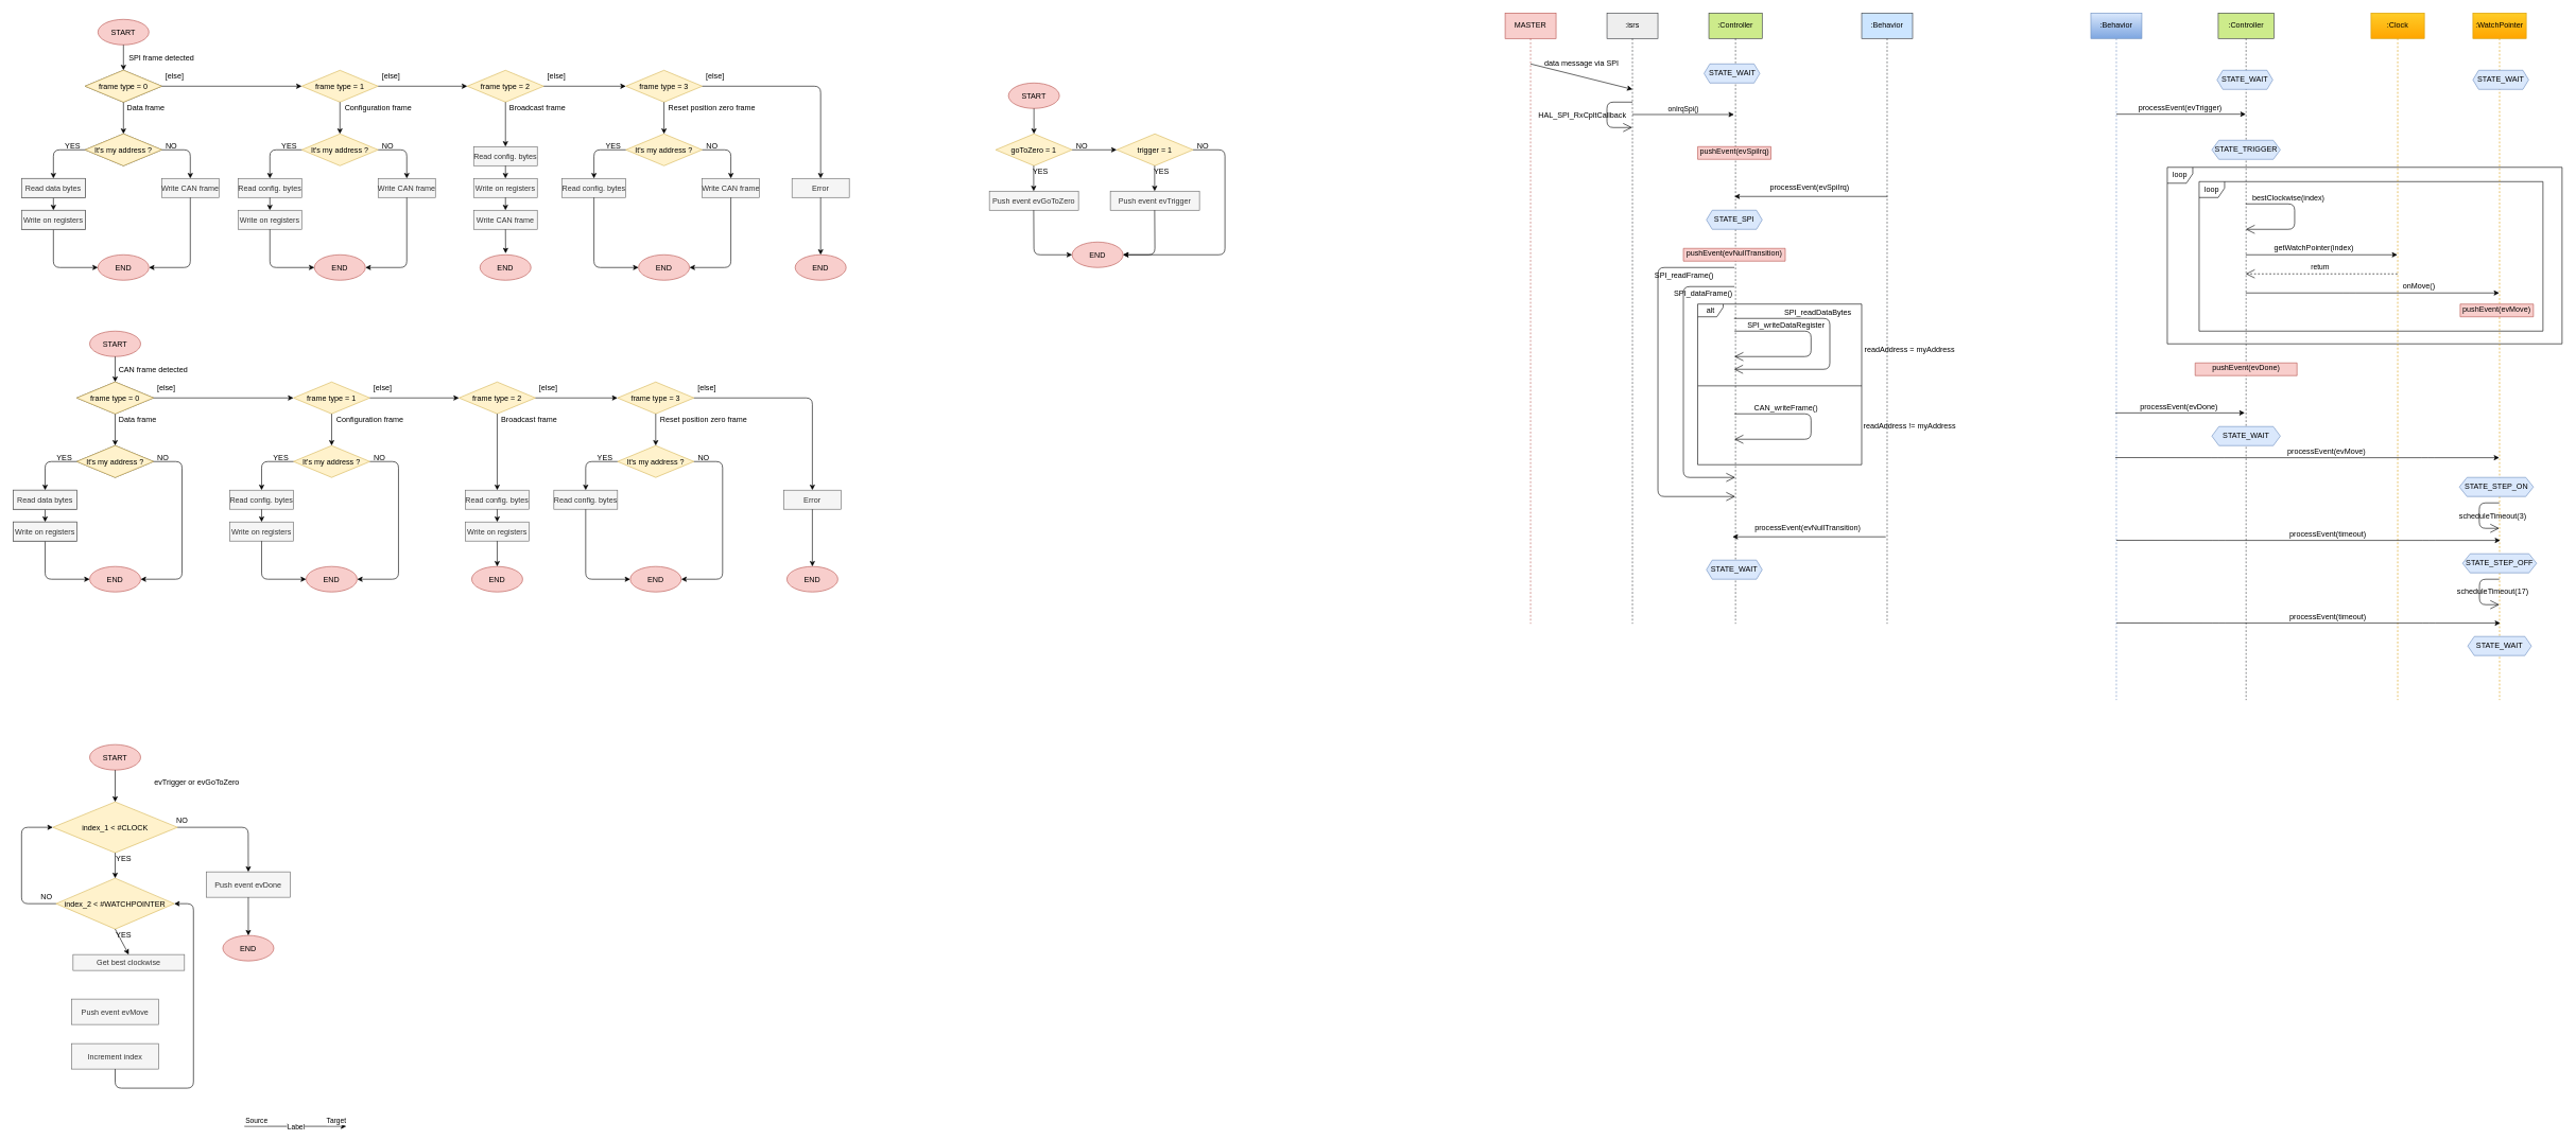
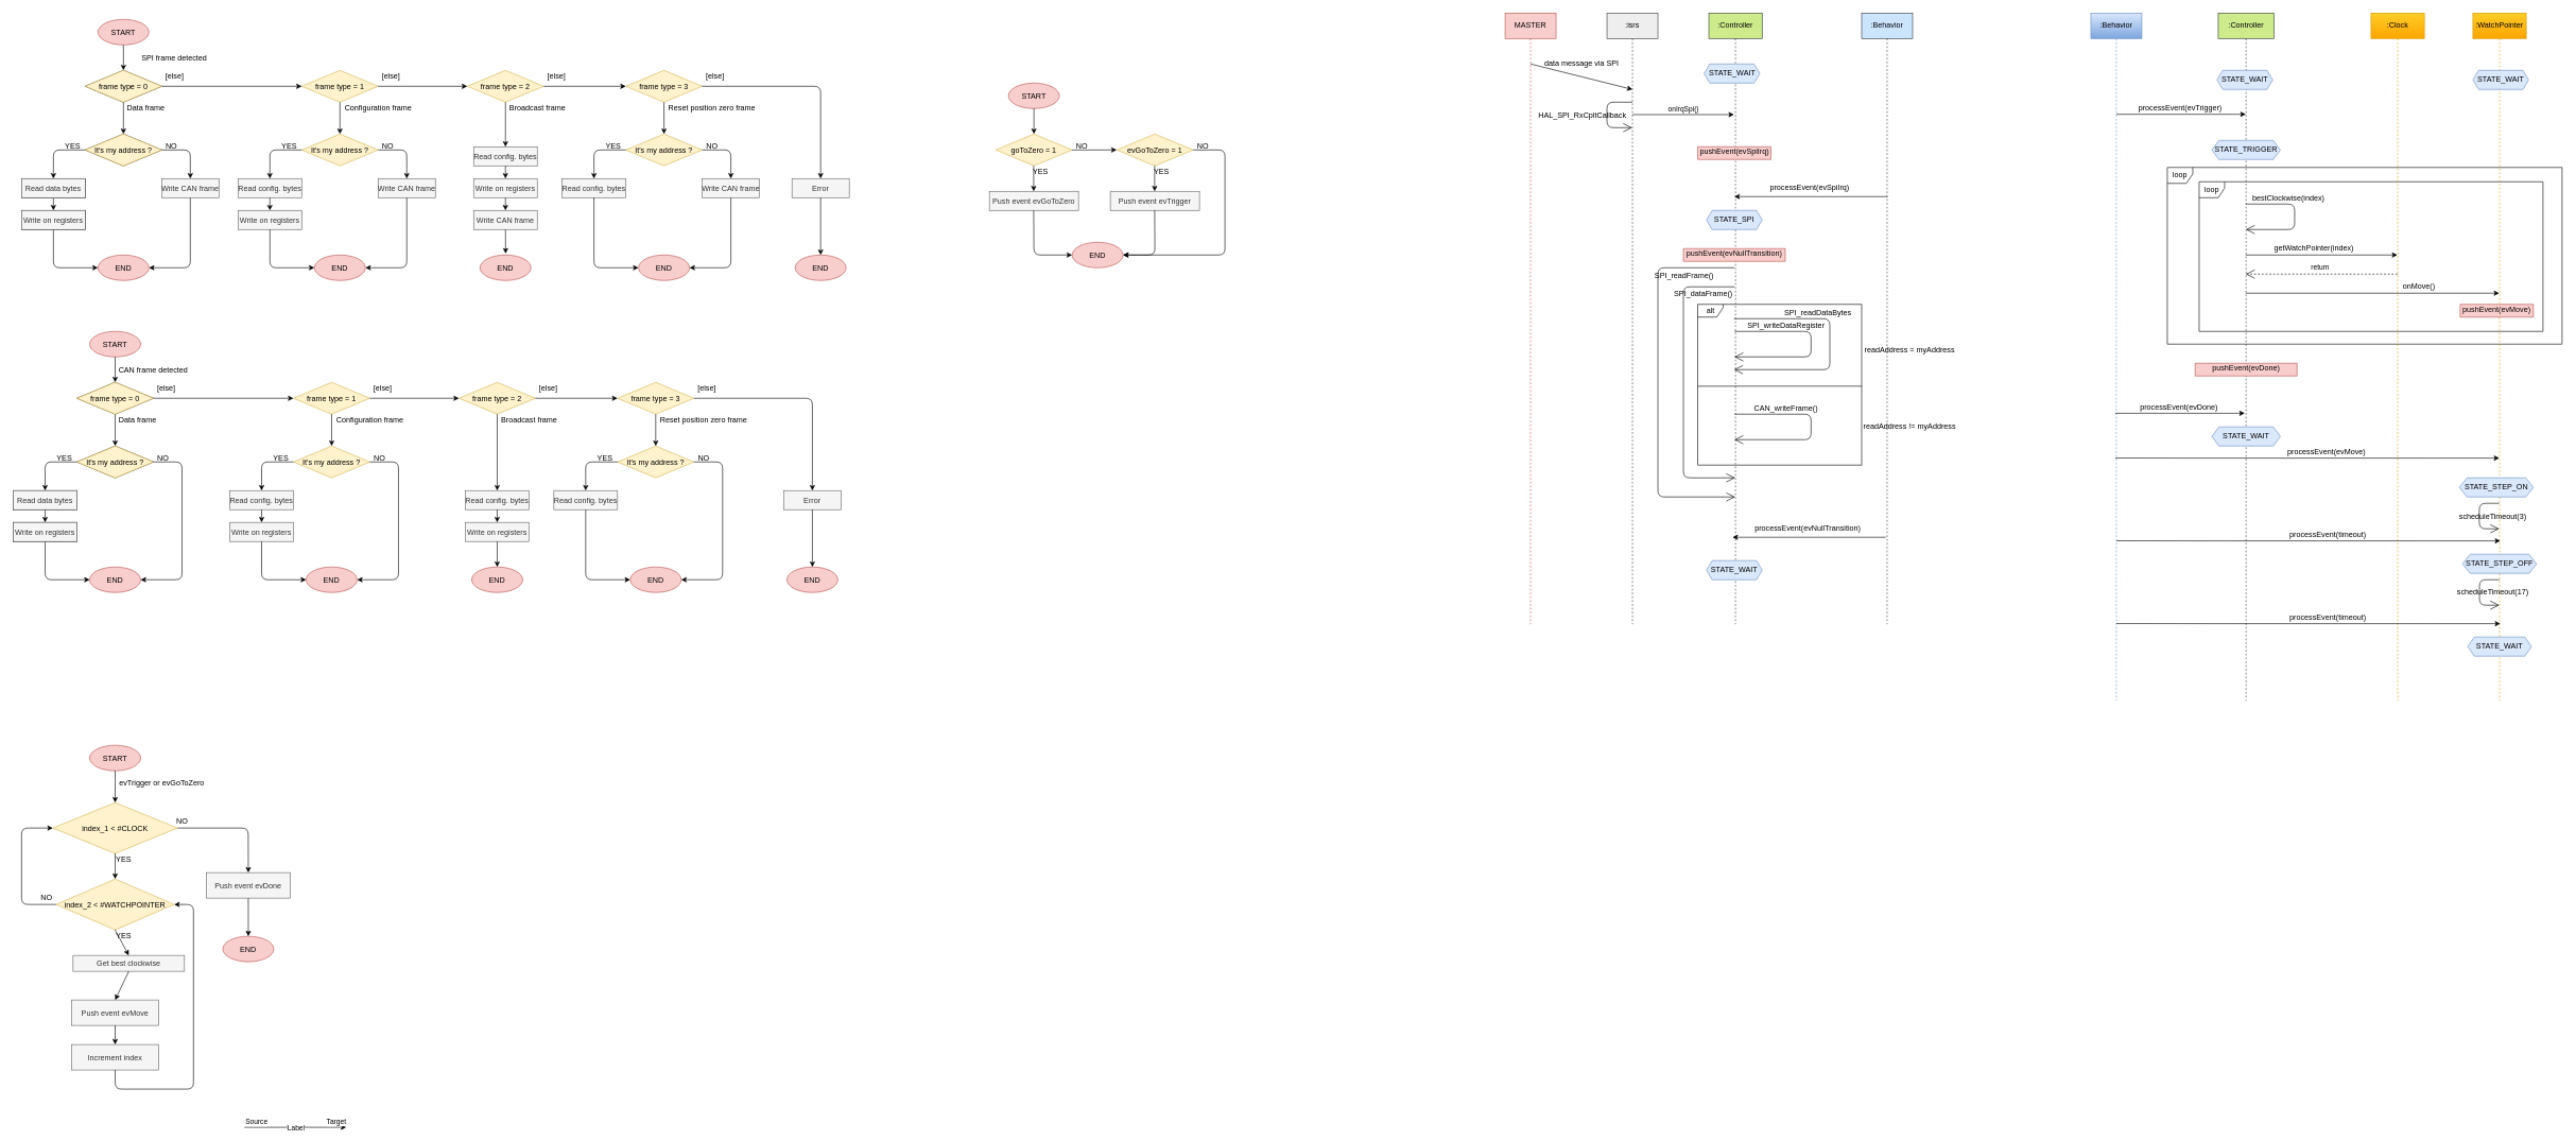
- <mxCell id="7" value="SPI frame detected" style="text;align=center;verticalAlign=middle;resizable=0;points=[];autosize=1;" vertex="1" parent="1"><mxGeometry x="193" y="80" width="120" height="20" as="geometry" /></mxCell>
+ <mxCell id="7" value="SPI frame detected" style="text;align=center;verticalAlign=middle;resizable=0;points=[];autosize=1;" vertex="1" parent="1"><mxGeometry x="213" y="80" width="120" height="20" as="geometry" /></mxCell>
- <mxCell id="145" value="trigger = 1" style="rhombus;fillColor=#fff2cc;strokeColor=#d6b656;" vertex="1" parent="1"><mxGeometry x="1753" y="210" width="120" height="50" as="geometry" /></mxCell>
+ <mxCell id="145" value="evGoToZero = 1" style="rhombus;fillColor=#fff2cc;strokeColor=#d6b656;" vertex="1" parent="1"><mxGeometry x="1753" y="210" width="120" height="50" as="geometry" /></mxCell>
- <mxCell id="180" value="evTrigger or evGoToZero" style="text;html=1;align=center;verticalAlign=middle;resizable=0;points=[];autosize=1;" vertex="1" parent="1"><mxGeometry x="233" y="1220" width="150" height="20" as="geometry" /></mxCell>
+ <mxCell id="180" value="evTrigger or evGoToZero" style="text;html=1;align=center;verticalAlign=middle;resizable=0;points=[];autosize=1;" vertex="1" parent="1"><mxGeometry x="178" y="1220" width="150" height="20" as="geometry" /></mxCell>
+ <mxCell id="169" value="" style="endArrow=classic;html=1;exitX=0.5;exitY=1;exitDx=0;exitDy=0;entryX=0.5;entryY=0;entryDx=0;entryDy=0;" edge="1" parent="1" source="160" target="161"><mxGeometry width="50" height="50" relative="1" as="geometry"><mxPoint x="373" y="1420" as="sourcePoint" /><mxPoint x="423" y="1370" as="targetPoint" /></mxGeometry></mxCell>
+ <mxCell id="170" value="" style="endArrow=classic;html=1;exitX=0.5;exitY=1;exitDx=0;exitDy=0;entryX=0.5;entryY=0;entryDx=0;entryDy=0;" edge="1" parent="1" source="161" target="164"><mxGeometry width="50" height="50" relative="1" as="geometry"><mxPoint x="383" y="1430" as="sourcePoint" /><mxPoint x="433" y="1380" as="targetPoint" /></mxGeometry></mxCell>
